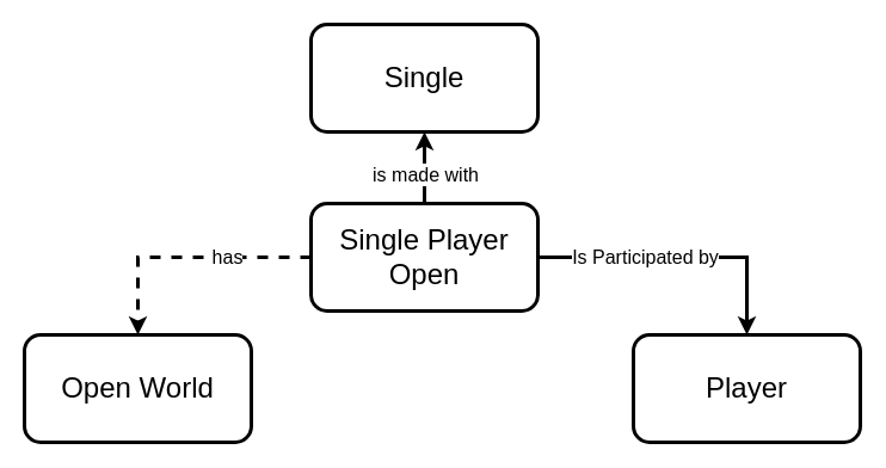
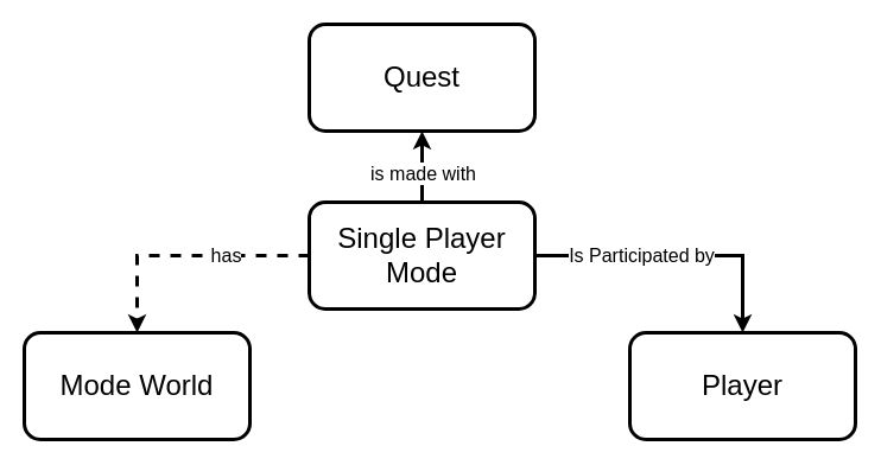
- <mxCell id="9" value="&lt;font style=&quot;font-size: 24px&quot;&gt;Single&lt;/font&gt;" style="rounded=1;whiteSpace=wrap;html=1;strokeWidth=3;" vertex="1" parent="1"><mxGeometry x="260" y="20" width="190" height="90" as="geometry" /></mxCell>
+ <mxCell id="9" value="&lt;font style=&quot;font-size: 24px&quot;&gt;Quest&lt;/font&gt;" style="rounded=1;whiteSpace=wrap;html=1;strokeWidth=3;" vertex="1" parent="1"><mxGeometry x="260" y="20" width="190" height="90" as="geometry" /></mxCell>
- <mxCell id="6" value="&lt;div&gt;&lt;font style=&quot;font-size: 24px&quot;&gt;Single Player Open&lt;/font&gt;&lt;/div&gt;" style="rounded=1;whiteSpace=wrap;html=1;strokeWidth=3;" vertex="1" parent="1"><mxGeometry x="260" y="170" width="190" height="90" as="geometry" /></mxCell>
+ <mxCell id="6" value="&lt;div&gt;&lt;font style=&quot;font-size: 24px&quot;&gt;Single Player Mode&lt;/font&gt;&lt;/div&gt;" style="rounded=1;whiteSpace=wrap;html=1;strokeWidth=3;" vertex="1" parent="1"><mxGeometry x="260" y="170" width="190" height="90" as="geometry" /></mxCell>
- <mxCell id="8" value="&lt;font style=&quot;font-size: 24px&quot;&gt;Open World&lt;br&gt;&lt;/font&gt;" style="rounded=1;whiteSpace=wrap;html=1;strokeWidth=3;" vertex="1" parent="1"><mxGeometry x="20" y="280" width="190" height="90" as="geometry" /></mxCell>
+ <mxCell id="8" value="&lt;font style=&quot;font-size: 24px&quot;&gt;Mode World&lt;br&gt;&lt;/font&gt;" style="rounded=1;whiteSpace=wrap;html=1;strokeWidth=3;" vertex="1" parent="1"><mxGeometry x="20" y="280" width="190" height="90" as="geometry" /></mxCell>
